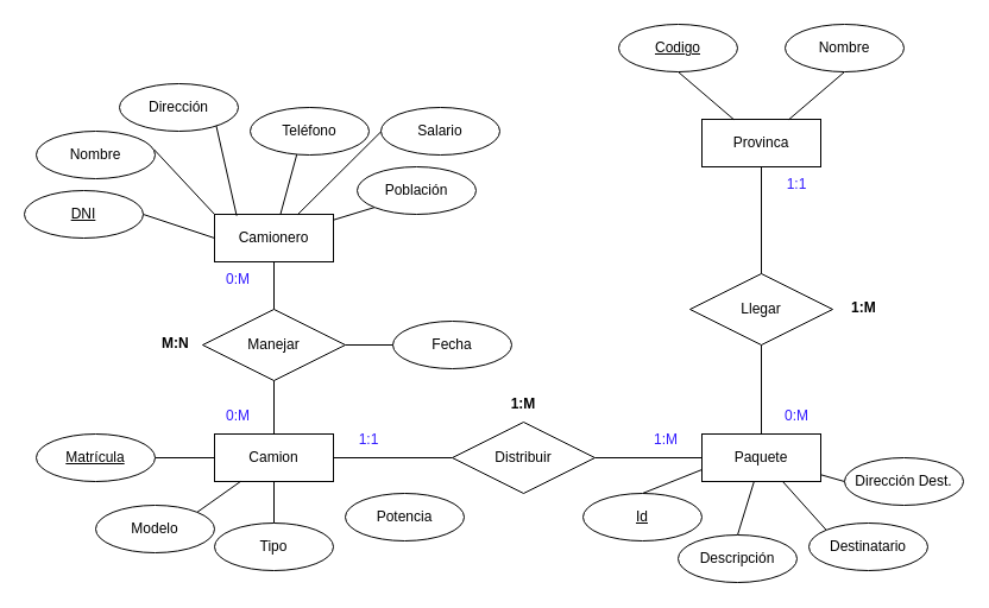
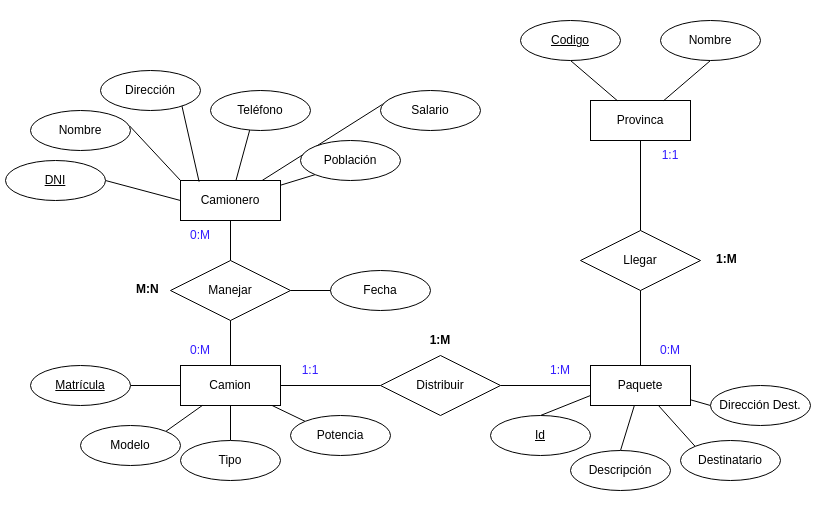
- <mxCell id="38" value="Salario" style="ellipse;whiteSpace=wrap;html=1;align=center;" vertex="1" parent="1"><mxGeometry x="320" y="90" width="100" height="40" as="geometry" /></mxCell>
+ <mxCell id="38" value="Salario" style="ellipse;whiteSpace=wrap;html=1;align=center;" vertex="1" parent="1"><mxGeometry x="380" y="90" width="100" height="40" as="geometry" /></mxCell>
- <mxCell id="28" value="DNI" style="ellipse;whiteSpace=wrap;html=1;align=center;fontStyle=4;" vertex="1" parent="1"><mxGeometry x="20" y="160" width="100" height="40" as="geometry" /></mxCell>
+ <mxCell id="28" value="DNI" style="ellipse;whiteSpace=wrap;html=1;align=center;fontStyle=4;" vertex="1" parent="1"><mxGeometry x="5" y="160" width="100" height="40" as="geometry" /></mxCell>
+ <mxCell id="59" style="edgeStyle=none;rounded=0;orthogonalLoop=1;jettySize=auto;html=1;exitX=0;exitY=0;exitDx=0;exitDy=0;endArrow=none;endFill=0;" edge="1" parent="1" source="60" target="7"><mxGeometry relative="1" as="geometry" /></mxCell>
